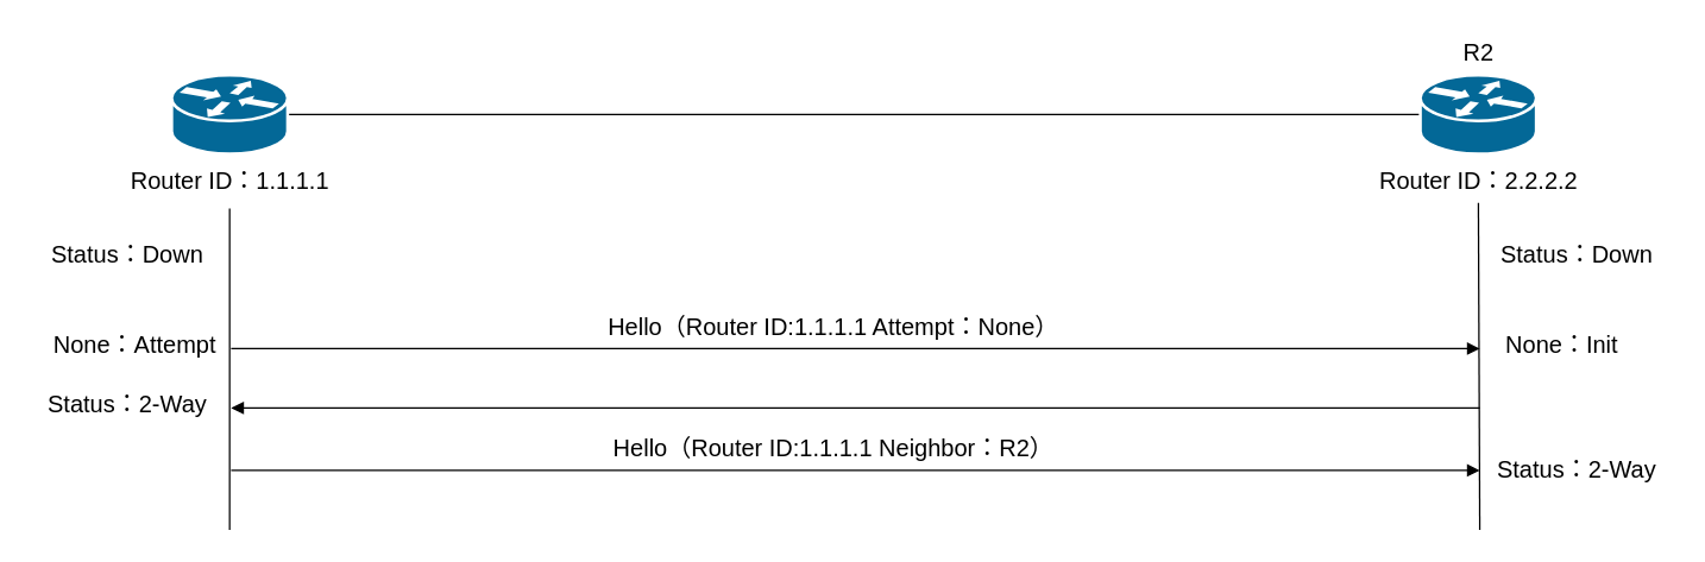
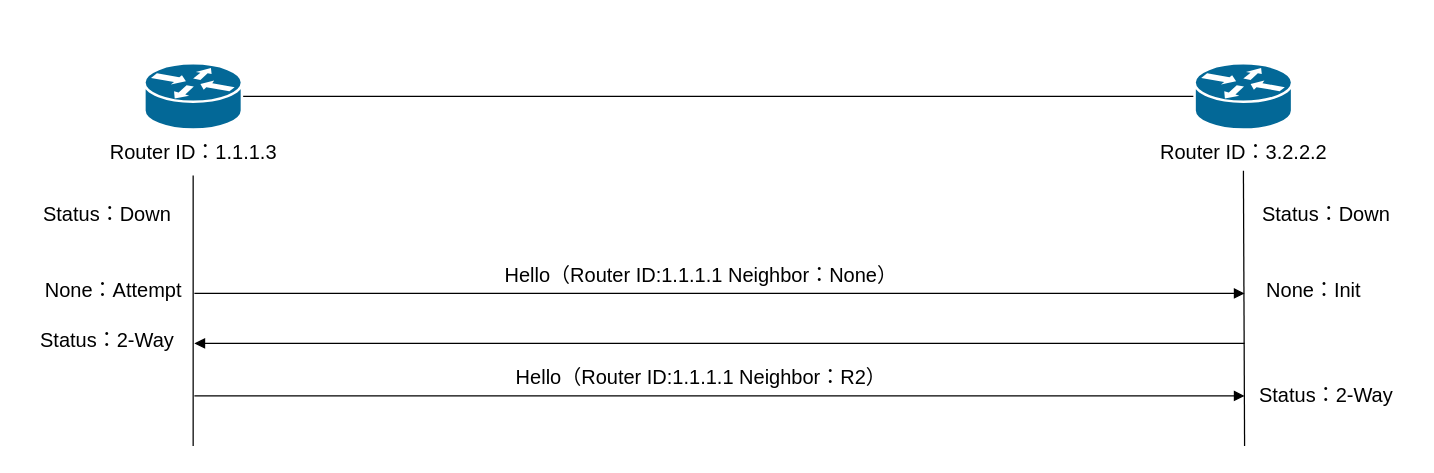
- <mxCell id="9" value="&lt;font style=&quot;font-size: 16px;&quot;&gt;R2&lt;/font&gt;" style="text;html=1;align=center;verticalAlign=middle;resizable=0;points=[];autosize=1;strokeColor=none;fillColor=none;" vertex="1" parent="7"><mxGeometry x="60" width="40" height="30" as="geometry" /></mxCell>
- <mxCell id="6" value="&lt;font style=&quot;font-size: 16px;&quot;&gt;Router ID：1.1.1.1&lt;/font&gt;" style="text;html=1;align=center;verticalAlign=middle;resizable=0;points=[];autosize=1;strokeColor=none;fillColor=none;" vertex="1" parent="3"><mxGeometry y="86" width="160" height="30" as="geometry" /></mxCell>
+ <mxCell id="6" value="&lt;font style=&quot;font-size: 16px;&quot;&gt;Router ID：1.1.1.3&lt;/font&gt;" style="text;html=1;align=center;verticalAlign=middle;resizable=0;points=[];autosize=1;strokeColor=none;fillColor=none;" vertex="1" parent="3"><mxGeometry y="86" width="160" height="30" as="geometry" /></mxCell>
- <mxCell id="10" value="&lt;font style=&quot;font-size: 16px;&quot;&gt;Router ID：2.2.2.2&lt;/font&gt;" style="text;html=1;align=center;verticalAlign=middle;resizable=0;points=[];autosize=1;strokeColor=none;fillColor=none;" vertex="1" parent="7"><mxGeometry y="86" width="160" height="30" as="geometry" /></mxCell>
+ <mxCell id="10" value="&lt;font style=&quot;font-size: 16px;&quot;&gt;Router ID：3.2.2.2&lt;/font&gt;" style="text;html=1;align=center;verticalAlign=middle;resizable=0;points=[];autosize=1;strokeColor=none;fillColor=none;" vertex="1" parent="7"><mxGeometry y="86" width="160" height="30" as="geometry" /></mxCell>
- <mxCell id="13" value="&lt;font style=&quot;font-size: 16px;&quot;&gt;Hello（Router ID:1.1.1.1 Attempt：None&lt;span style=&quot;background-color: transparent; color: light-dark(rgb(0, 0, 0), rgb(255, 255, 255));&quot;&gt;）&lt;/span&gt;&lt;/font&gt;" style="text;html=1;align=center;verticalAlign=middle;resizable=0;points=[];autosize=1;strokeColor=none;fillColor=none;" vertex="1" parent="1"><mxGeometry x="390" y="204" width="340" height="30" as="geometry" /></mxCell>
+ <mxCell id="13" value="&lt;font style=&quot;font-size: 16px;&quot;&gt;Hello（Router ID:1.1.1.1 Neighbor：None&lt;span style=&quot;background-color: transparent; color: light-dark(rgb(0, 0, 0), rgb(255, 255, 255));&quot;&gt;）&lt;/span&gt;&lt;/font&gt;" style="text;html=1;align=center;verticalAlign=middle;resizable=0;points=[];autosize=1;strokeColor=none;fillColor=none;" vertex="1" parent="1"><mxGeometry x="390" y="204" width="340" height="30" as="geometry" /></mxCell>
